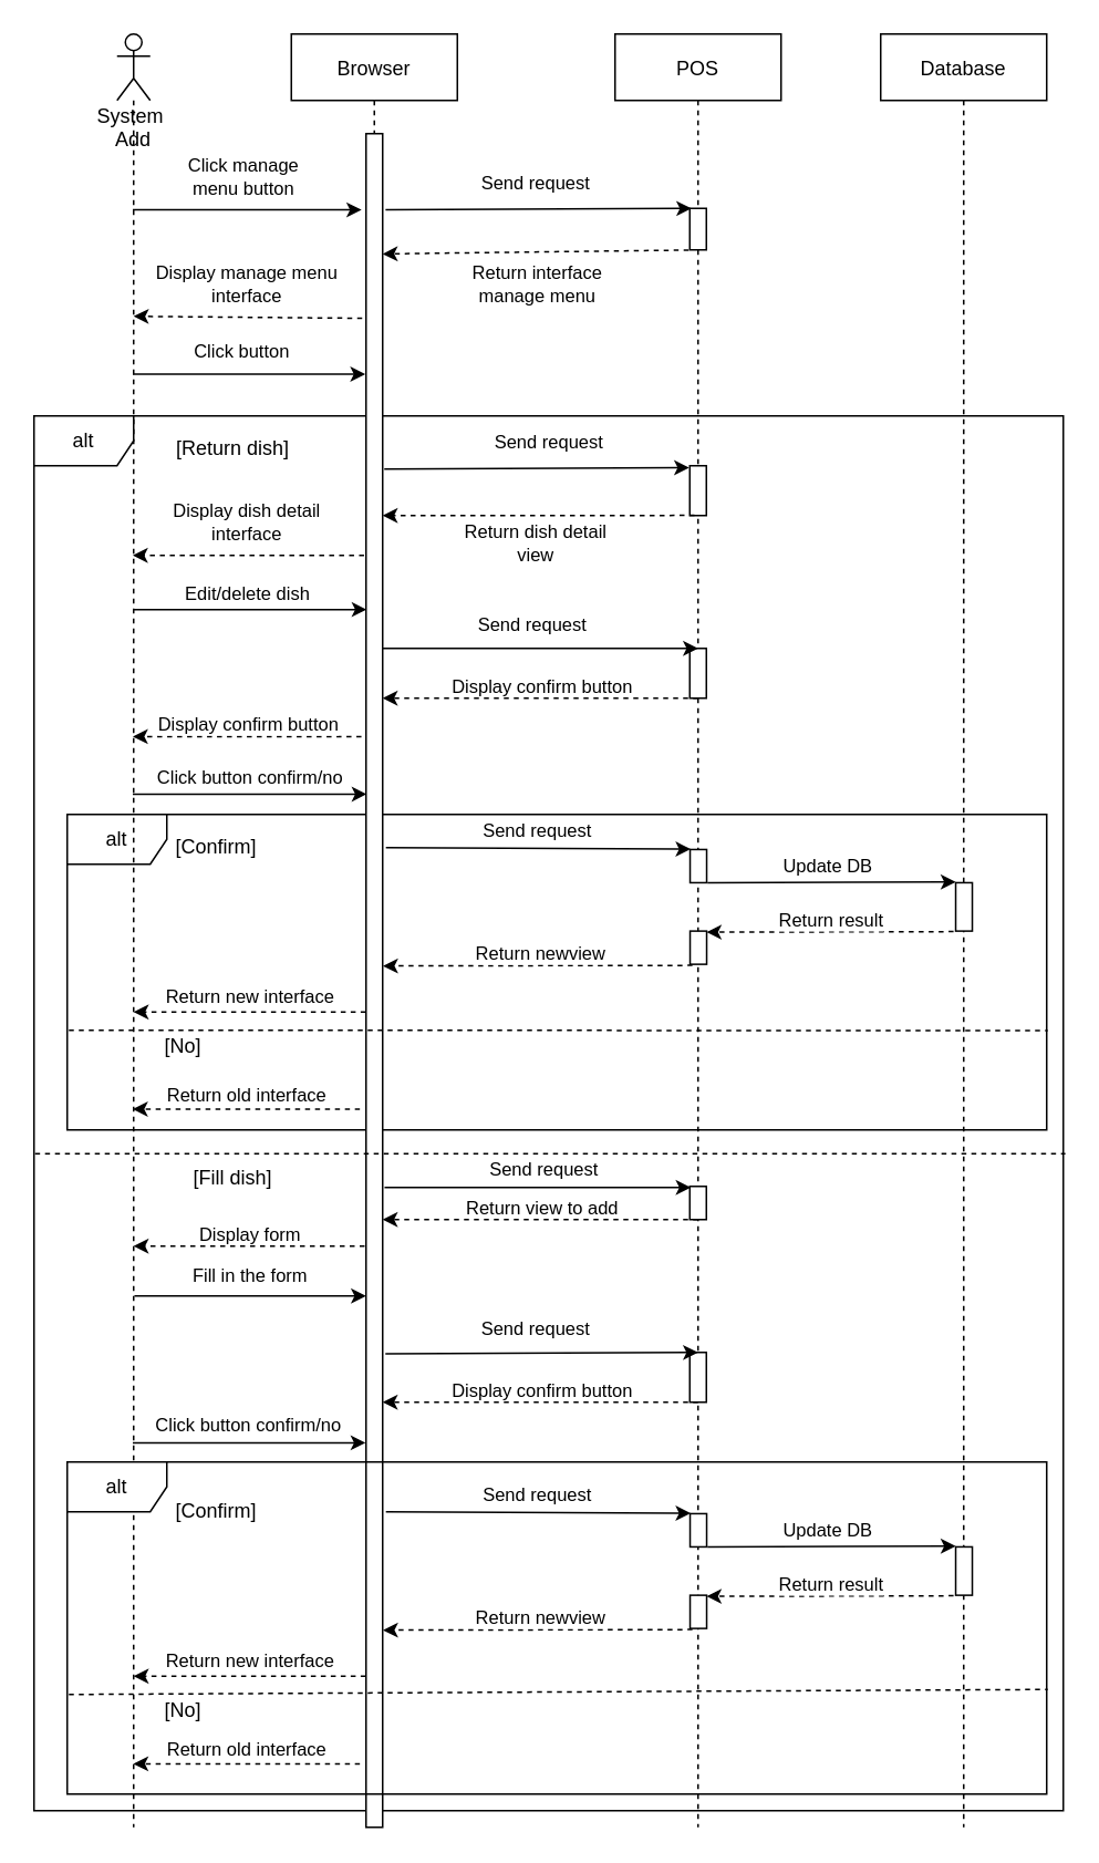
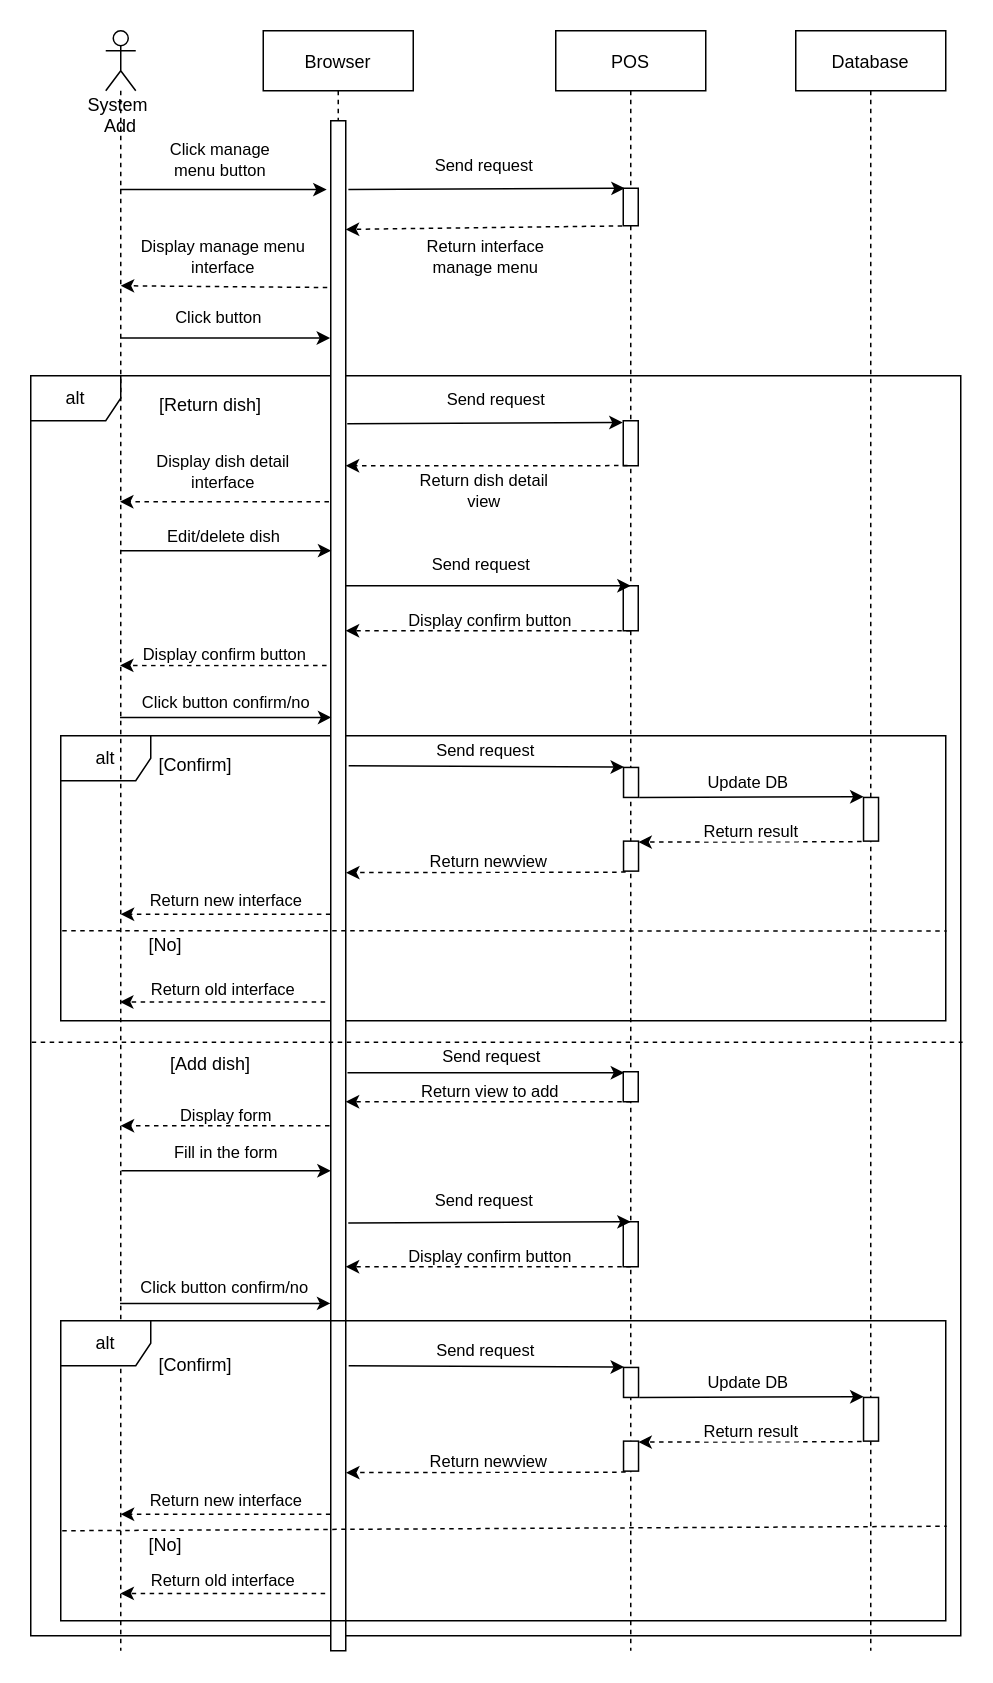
- <mxCell id="40" value="[Fill dish]" style="text;html=1;strokeColor=none;fillColor=none;align=center;verticalAlign=middle;whiteSpace=wrap;rounded=0;" parent="1" vertex="1"><mxGeometry x="80" y="699" width="120" height="20" as="geometry" /></mxCell>
+ <mxCell id="40" value="[Add dish]" style="text;html=1;strokeColor=none;fillColor=none;align=center;verticalAlign=middle;whiteSpace=wrap;rounded=0;" parent="1" vertex="1"><mxGeometry x="80" y="699" width="120" height="20" as="geometry" /></mxCell>
